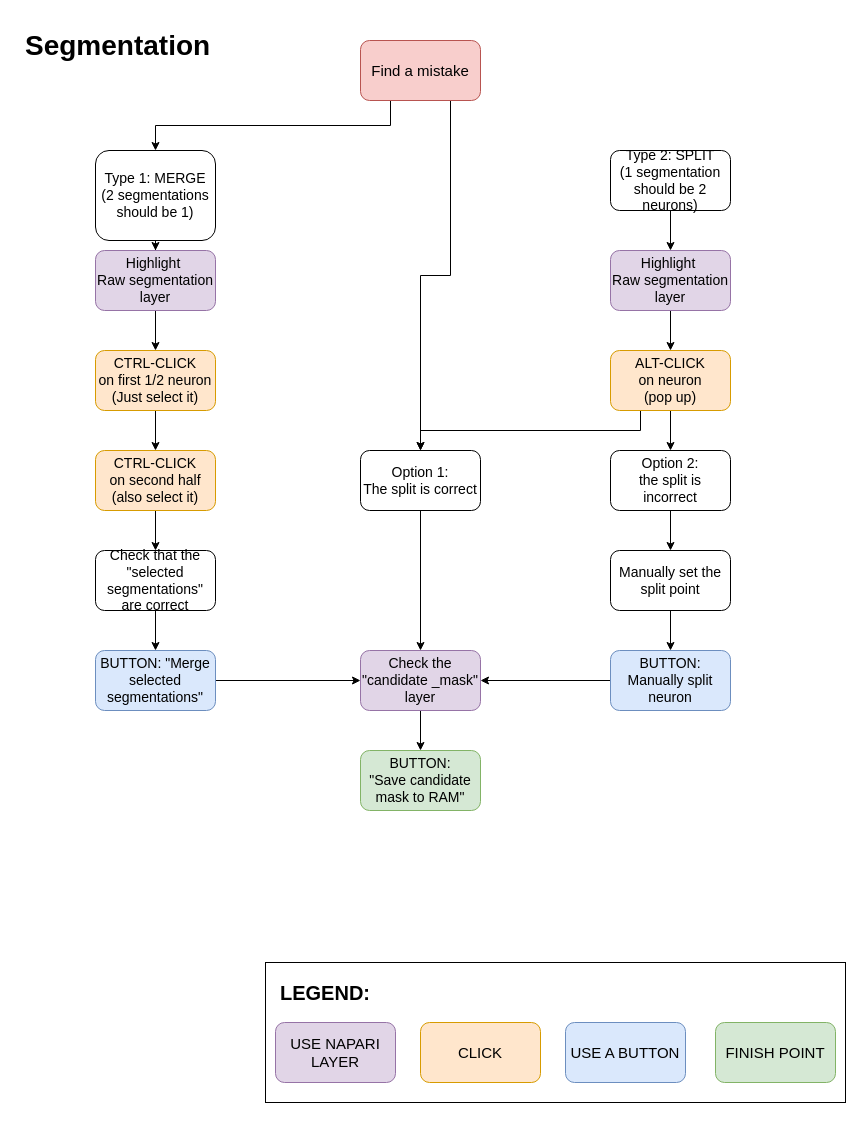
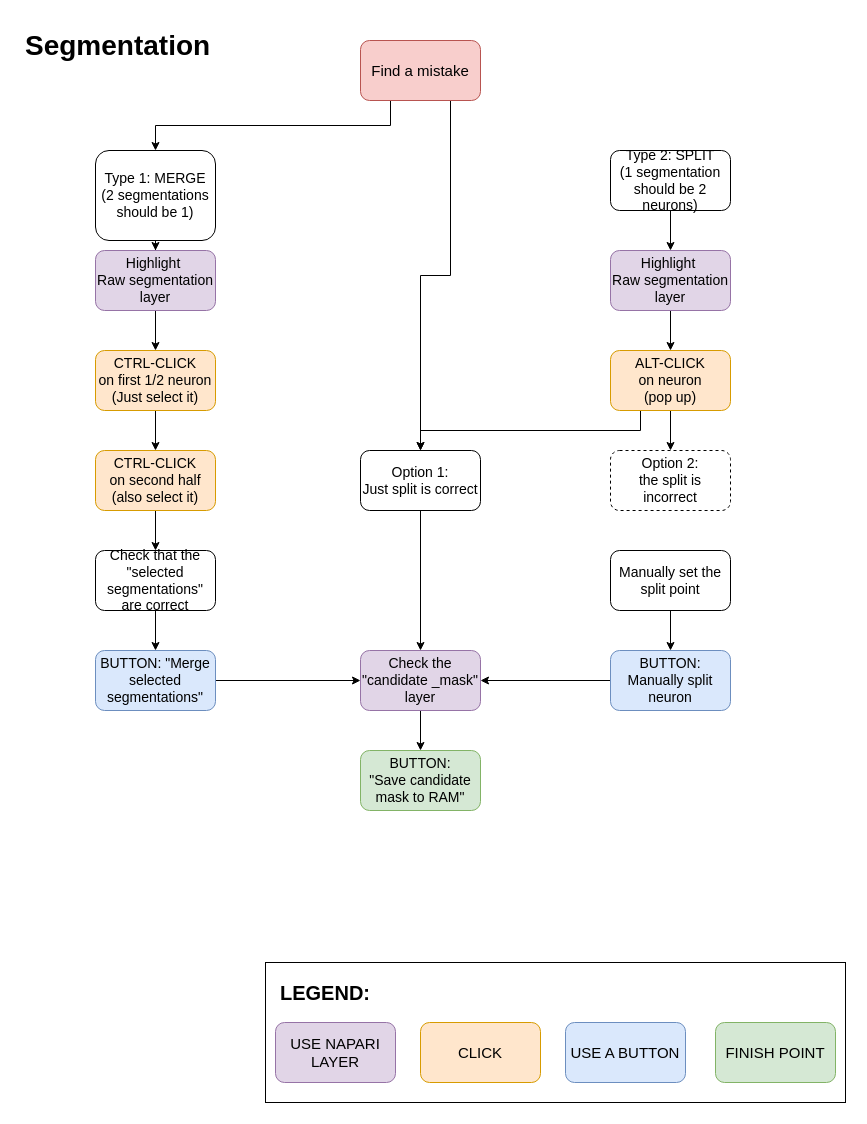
- <mxCell id="31" value="Option 1:&lt;br style=&quot;font-size: 14px;&quot;&gt;The split is correct" style="rounded=1;whiteSpace=wrap;html=1;fontSize=14;" vertex="1" parent="1"><mxGeometry x="360" y="450" width="120" height="60" as="geometry" /></mxCell>
+ <mxCell id="31" value="Option 1:&lt;br style=&quot;font-size: 14px;&quot;&gt;Just split is correct" style="rounded=1;whiteSpace=wrap;html=1;fontSize=14;" vertex="1" parent="1"><mxGeometry x="360" y="450" width="120" height="60" as="geometry" /></mxCell>
- <mxCell id="33" value="Option 2: &lt;br style=&quot;font-size: 14px;&quot;&gt;the split is incorrect" style="rounded=1;whiteSpace=wrap;html=1;fontSize=14;" vertex="1" parent="1"><mxGeometry x="610" y="450" width="120" height="60" as="geometry" /></mxCell>
+ <mxCell id="33" value="Option 2: &lt;br style=&quot;font-size: 14px;&quot;&gt;the split is incorrect" style="rounded=1;whiteSpace=wrap;html=1;fontSize=14;dashed=1;" vertex="1" parent="1"><mxGeometry x="610" y="450" width="120" height="60" as="geometry" /></mxCell>
- <mxCell id="32" value="" style="edgeStyle=orthogonalEdgeStyle;rounded=0;orthogonalLoop=1;jettySize=auto;html=1;fontSize=14;" edge="1" parent="1" source="33" target="35"><mxGeometry relative="1" as="geometry" /></mxCell>
